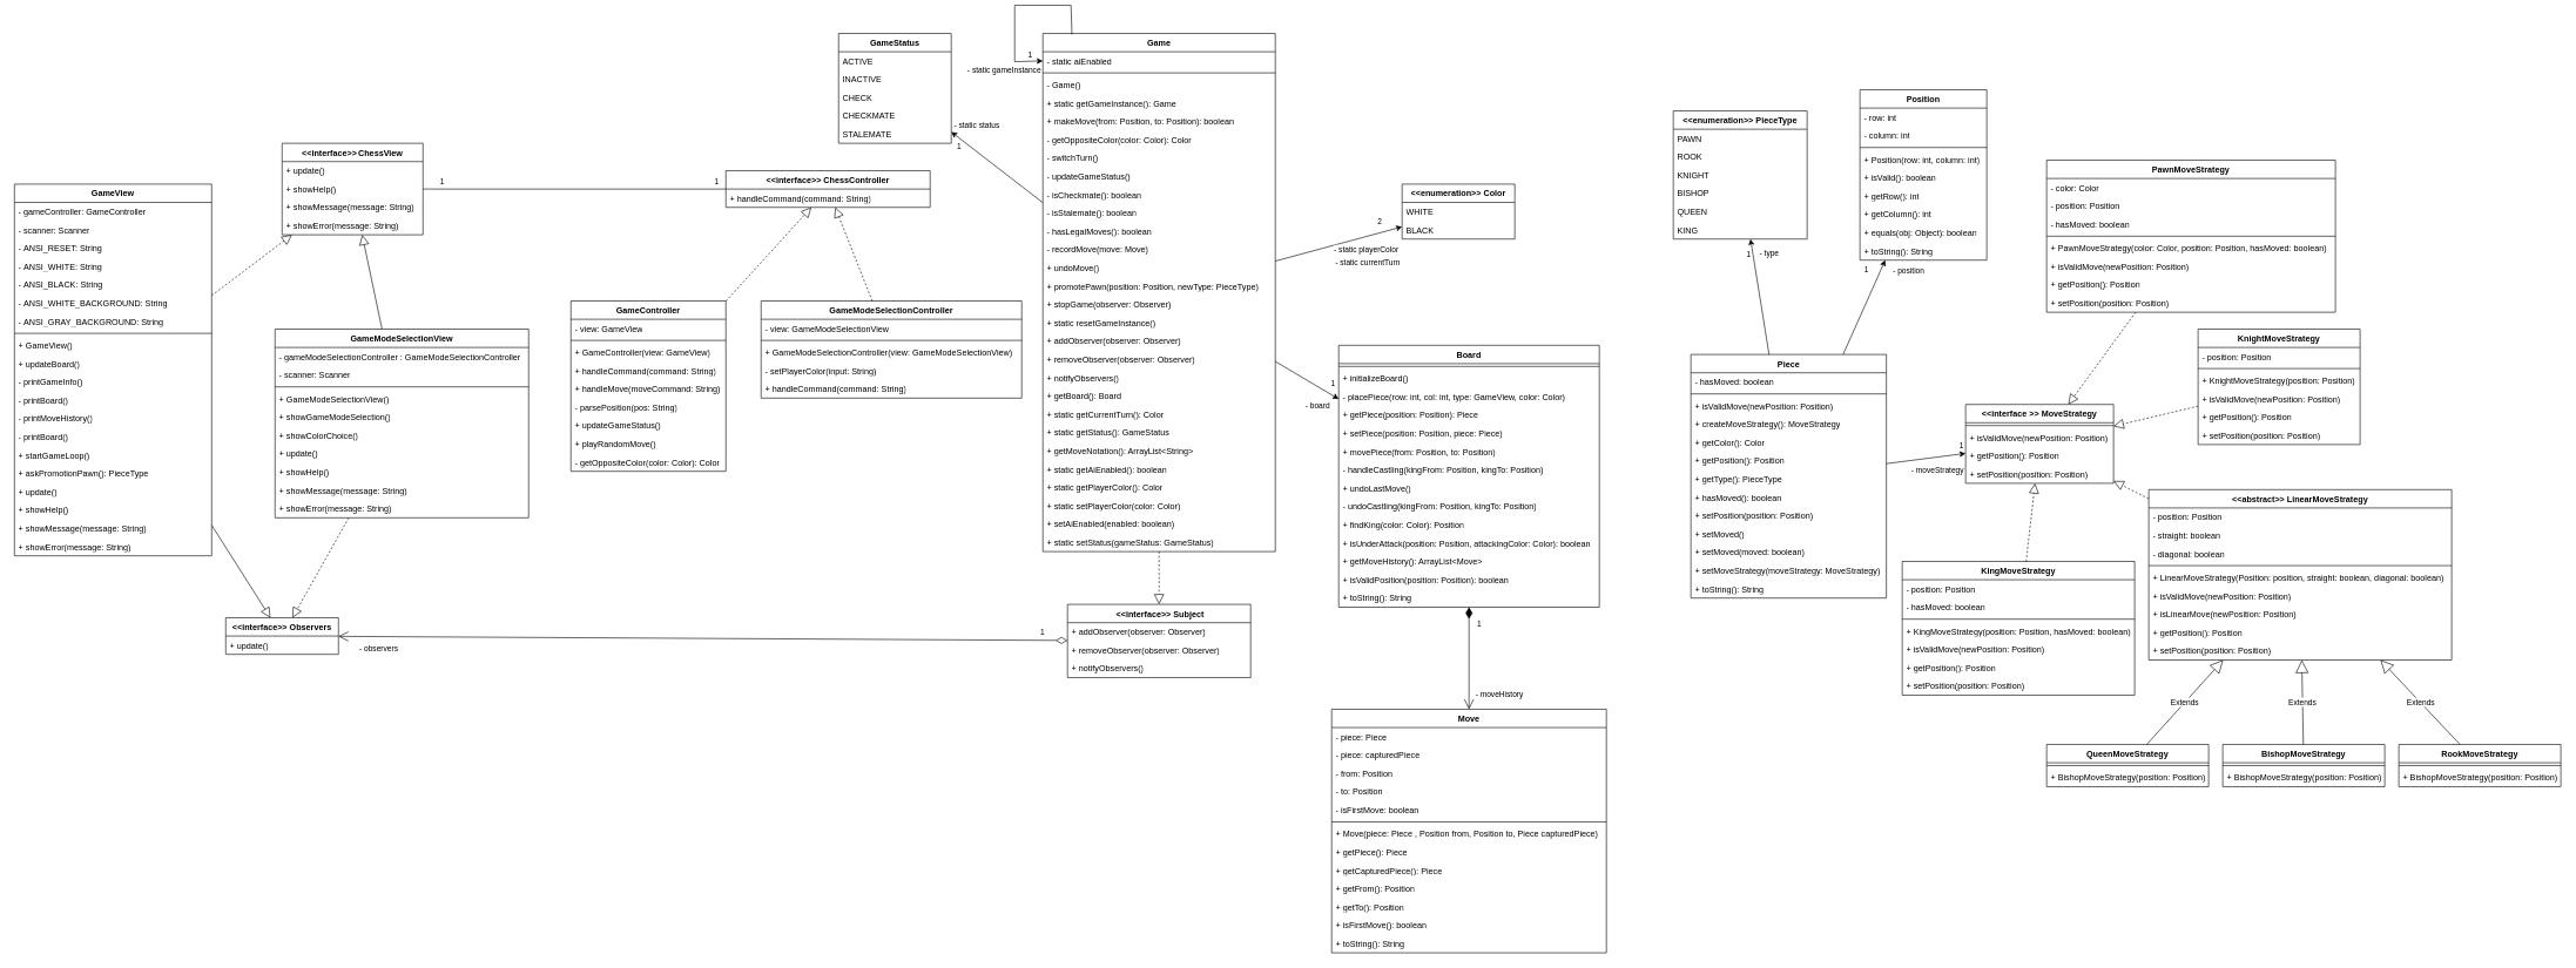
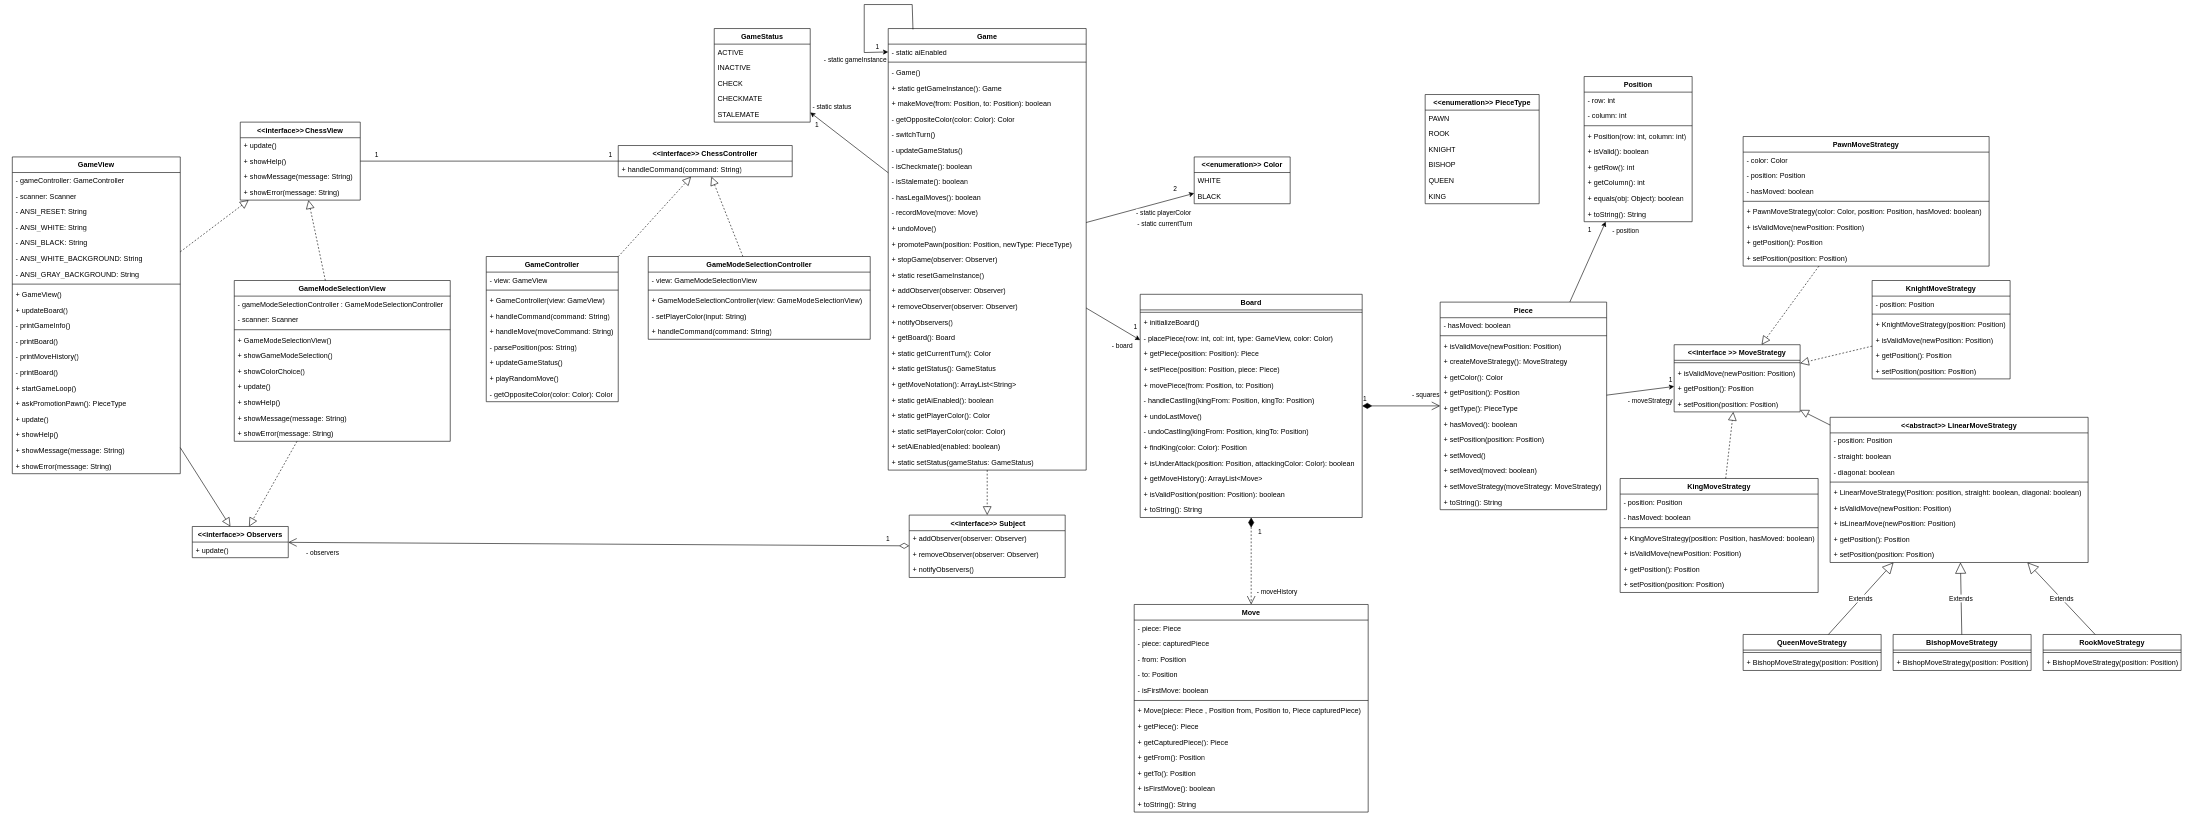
- <mxCell id="224" value="" style="endArrow=block;dashed=0;endFill=0;endSize=12;html=1;rounded=0;" parent="1" source="189" target="184" edge="1"><mxGeometry width="160" relative="1" as="geometry"><mxPoint x="894" y="807" as="sourcePoint" /><mxPoint x="866" y="851" as="targetPoint" /></mxGeometry></mxCell>
+ <mxCell id="224" value="" style="endArrow=block;dashed=1;endFill=0;endSize=12;html=1;rounded=0;" parent="1" source="189" target="184" edge="1"><mxGeometry width="160" relative="1" as="geometry"><mxPoint x="894" y="807" as="sourcePoint" /><mxPoint x="866" y="851" as="targetPoint" /></mxGeometry></mxCell>
- <mxCell id="50" style="rounded=0;orthogonalLoop=1;jettySize=auto;html=1;" parent="1" source="59" target="139" edge="1"><mxGeometry relative="1" as="geometry" /></mxCell>
- <mxCell id="51" value="- type" style="edgeLabel;html=1;align=center;verticalAlign=middle;resizable=0;points=[];" parent="50" vertex="1" connectable="0"><mxGeometry x="0.523" y="-2" relative="1" as="geometry"><mxPoint x="18" y="-20" as="offset" /></mxGeometry></mxCell>
- <mxCell id="52" value="1" style="edgeLabel;html=1;align=center;verticalAlign=middle;resizable=0;points=[];" parent="50" vertex="1" connectable="0"><mxGeometry x="0.452" y="1" relative="1" as="geometry"><mxPoint x="-9" y="-23" as="offset" /></mxGeometry></mxCell>
+ <mxCell id="227" value="1" style="endArrow=open;html=1;endSize=12;startArrow=diamondThin;startSize=14;startFill=1;align=left;verticalAlign=bottom;rounded=0;" parent="1" source="83" target="59" edge="1"><mxGeometry x="-1" y="3" relative="1" as="geometry"><mxPoint x="2060" y="710" as="sourcePoint" /><mxPoint x="2220" y="710" as="targetPoint" /></mxGeometry></mxCell>
+ <mxCell id="228" value="- squares" style="edgeLabel;html=1;align=center;verticalAlign=middle;resizable=0;points=[];" parent="227" vertex="1" connectable="0"><mxGeometry x="0.724" y="3" relative="1" as="geometry"><mxPoint x="-7" y="-16" as="offset" /></mxGeometry></mxCell>
- <mxCell id="157" value="" style="endArrow=block;dashed=1;endFill=0;endSize=12;html=1;rounded=0;" parent="1" source="7" target="2" edge="1"><mxGeometry width="160" relative="1" as="geometry"><mxPoint x="2851" y="760" as="sourcePoint" /><mxPoint x="2999" y="656" as="targetPoint" /></mxGeometry></mxCell>
+ <mxCell id="157" value="" style="endArrow=block;dashed=0;endFill=0;endSize=12;html=1;rounded=0;" parent="1" source="7" target="2" edge="1"><mxGeometry width="160" relative="1" as="geometry"><mxPoint x="2851" y="760" as="sourcePoint" /><mxPoint x="2999" y="656" as="targetPoint" /></mxGeometry></mxCell>
- <mxCell id="229" value="1" style="endArrow=open;html=1;endSize=12;startArrow=diamondThin;startSize=14;startFill=1;align=left;verticalAlign=bottom;rounded=0;" parent="1" source="83" target="163" edge="1"><mxGeometry x="-0.538" y="10" relative="1" as="geometry"><mxPoint x="2170" y="613" as="sourcePoint" /><mxPoint x="2290" y="613" as="targetPoint" /><mxPoint as="offset" /></mxGeometry></mxCell>
+ <mxCell id="229" value="1" style="endArrow=open;html=1;endSize=12;startArrow=diamondThin;startSize=14;startFill=1;align=left;verticalAlign=bottom;rounded=0;dashed=1;" parent="1" source="83" target="163" edge="1"><mxGeometry x="-0.538" y="10" relative="1" as="geometry"><mxPoint x="2170" y="613" as="sourcePoint" /><mxPoint x="2290" y="613" as="targetPoint" /><mxPoint as="offset" /></mxGeometry></mxCell>
